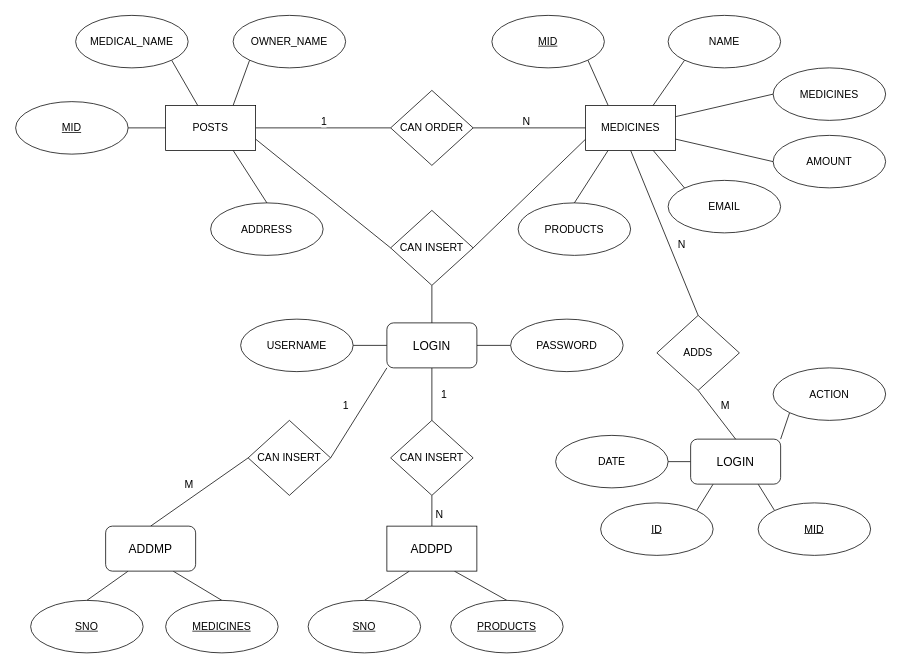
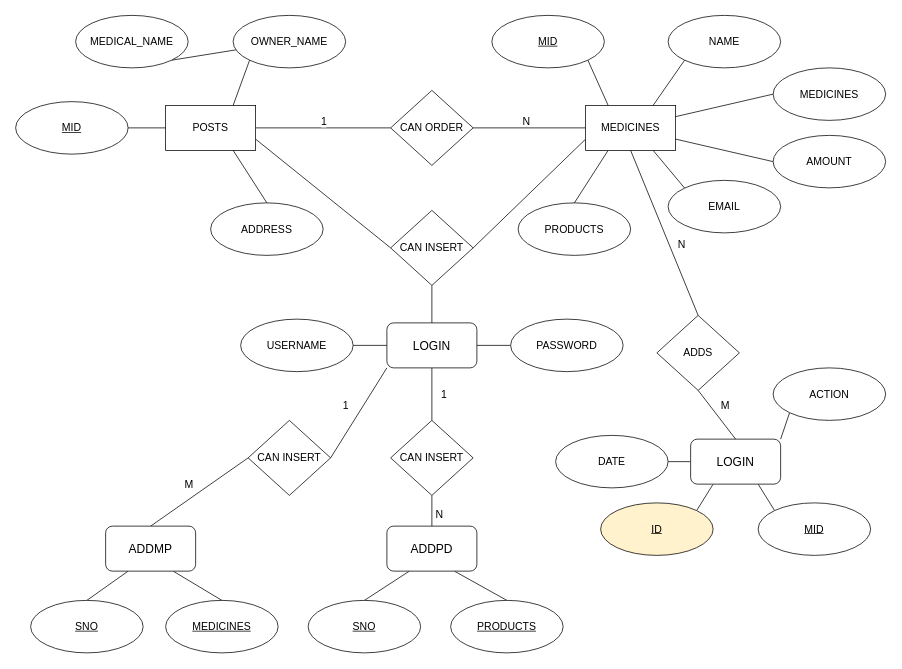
- <mxCell id="12" style="edgeStyle=none;html=1;exitX=1;exitY=1;exitDx=0;exitDy=0;fontSize=14;endArrow=none;endFill=0;" parent="1" source="13" target="8" edge="1"><mxGeometry relative="1" as="geometry" /></mxCell>
+ <mxCell id="12" style="edgeStyle=none;html=1;exitX=1;exitY=1;exitDx=0;exitDy=0;fontSize=14;endArrow=none;endFill=0;" parent="1" source="13" target="14" edge="1"><mxGeometry relative="1" as="geometry" /></mxCell>
- <mxCell id="45" value="&lt;u style=&quot;font-size: 14px;&quot;&gt;ID&lt;/u&gt;" style="ellipse;whiteSpace=wrap;html=1;fontSize=14;" parent="1" vertex="1"><mxGeometry x="800" y="670" width="150" height="70" as="geometry" /></mxCell>
+ <mxCell id="45" value="&lt;u style=&quot;font-size: 14px;&quot;&gt;ID&lt;/u&gt;" style="ellipse;whiteSpace=wrap;html=1;fontSize=14;fillColor=#fff2cc;" parent="1" vertex="1"><mxGeometry x="800" y="670" width="150" height="70" as="geometry" /></mxCell>
- <mxCell id="63" value="&lt;font style=&quot;font-size: 16px;&quot;&gt;ADDPD&lt;/font&gt;" style="whiteSpace=wrap;html=1;fontSize=14;rounded=0;" parent="1" vertex="1"><mxGeometry x="515" y="701" width="120" height="60" as="geometry" /></mxCell>
+ <mxCell id="63" value="&lt;font style=&quot;font-size: 16px;&quot;&gt;ADDPD&lt;/font&gt;" style="rounded=1;whiteSpace=wrap;html=1;fontSize=14;" parent="1" vertex="1"><mxGeometry x="515" y="701" width="120" height="60" as="geometry" /></mxCell>
